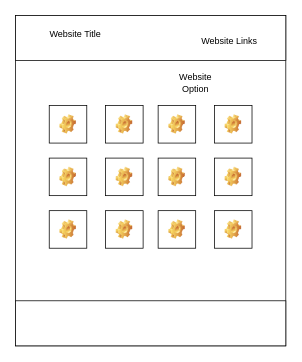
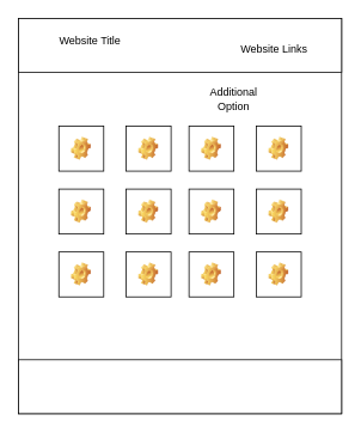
- <mxCell id="19" value="Website Option" style="text;html=1;strokeColor=none;fillColor=none;align=center;verticalAlign=middle;whiteSpace=wrap;rounded=0;" parent="1" vertex="1"><mxGeometry x="240" y="100" width="40" height="20" as="geometry" /></mxCell>
+ <mxCell id="19" value="Additional Option" style="text;html=1;strokeColor=none;fillColor=none;align=center;verticalAlign=middle;whiteSpace=wrap;rounded=0;" parent="1" vertex="1"><mxGeometry x="240" y="100" width="40" height="20" as="geometry" /></mxCell>
